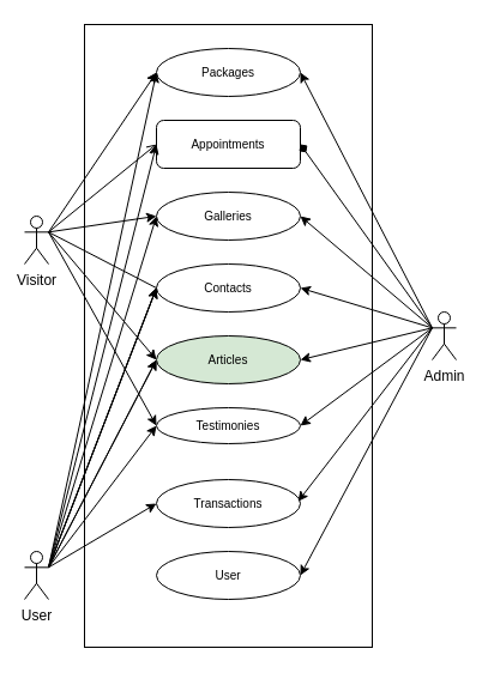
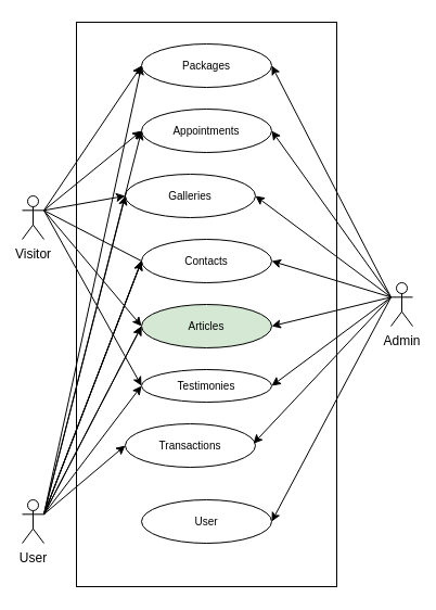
- <mxCell id="5" value="&lt;font style=&quot;font-size: 10px;&quot;&gt;Appointments&lt;/font&gt;" style="whiteSpace=wrap;html=1;rounded=1;" parent="1" vertex="1"><mxGeometry x="130" y="100" width="120" height="40" as="geometry" /></mxCell>
+ <mxCell id="5" value="&lt;font style=&quot;font-size: 10px;&quot;&gt;Appointments&lt;/font&gt;" style="ellipse;whiteSpace=wrap;html=1;" parent="1" vertex="1"><mxGeometry x="130" y="100" width="120" height="40" as="geometry" /></mxCell>
- <mxCell id="11" value="" style="endArrow=open;html=1;rounded=0;entryX=0;entryY=0.5;entryDx=0;entryDy=0;exitX=1;exitY=0.333;exitDx=0;exitDy=0;exitPerimeter=0;" parent="1" source="9" target="5" edge="1"><mxGeometry width="50" height="50" relative="1" as="geometry"><mxPoint x="40" y="190" as="sourcePoint" /><mxPoint x="160" y="80" as="targetPoint" /></mxGeometry></mxCell>
+ <mxCell id="11" value="" style="endArrow=classic;html=1;rounded=0;entryX=0;entryY=0.5;entryDx=0;entryDy=0;exitX=1;exitY=0.333;exitDx=0;exitDy=0;exitPerimeter=0;" parent="1" source="9" target="5" edge="1"><mxGeometry width="50" height="50" relative="1" as="geometry"><mxPoint x="40" y="190" as="sourcePoint" /><mxPoint x="160" y="80" as="targetPoint" /></mxGeometry></mxCell>
- <mxCell id="31" value="" style="endArrow=diamond;html=1;rounded=0;entryX=1;entryY=0.5;entryDx=0;entryDy=0;exitX=0;exitY=0.333;exitDx=0;exitDy=0;exitPerimeter=0;" parent="1" source="18" target="5" edge="1"><mxGeometry width="50" height="50" relative="1" as="geometry"><mxPoint x="440" y="253" as="sourcePoint" /><mxPoint x="260" y="70" as="targetPoint" /></mxGeometry></mxCell>
+ <mxCell id="31" value="" style="endArrow=classic;html=1;rounded=0;entryX=1;entryY=0.5;entryDx=0;entryDy=0;exitX=0;exitY=0.333;exitDx=0;exitDy=0;exitPerimeter=0;" parent="1" source="18" target="5" edge="1"><mxGeometry width="50" height="50" relative="1" as="geometry"><mxPoint x="440" y="253" as="sourcePoint" /><mxPoint x="260" y="70" as="targetPoint" /></mxGeometry></mxCell>
- <mxCell id="6" value="&lt;font style=&quot;font-size: 10px;&quot;&gt;Galleries&lt;/font&gt;" style="ellipse;whiteSpace=wrap;html=1;" parent="1" vertex="1"><mxGeometry x="130" y="160" width="120" height="40" as="geometry" /></mxCell>
+ <mxCell id="6" value="&lt;font style=&quot;font-size: 10px;&quot;&gt;Galleries&lt;/font&gt;" style="ellipse;whiteSpace=wrap;html=1;" parent="1" vertex="1"><mxGeometry x="115" y="160" width="120" height="40" as="geometry" /></mxCell>
- <mxCell id="17" value="&lt;font style=&quot;font-size: 10px;&quot;&gt;Transactions&lt;/font&gt;" style="ellipse;whiteSpace=wrap;html=1;" parent="1" vertex="1"><mxGeometry x="130" y="400" width="120" height="40" as="geometry" /></mxCell>
+ <mxCell id="17" value="&lt;font style=&quot;font-size: 10px;&quot;&gt;Transactions&lt;/font&gt;" style="ellipse;whiteSpace=wrap;html=1;" parent="1" vertex="1"><mxGeometry x="115" y="390" width="120" height="40" as="geometry" /></mxCell>
